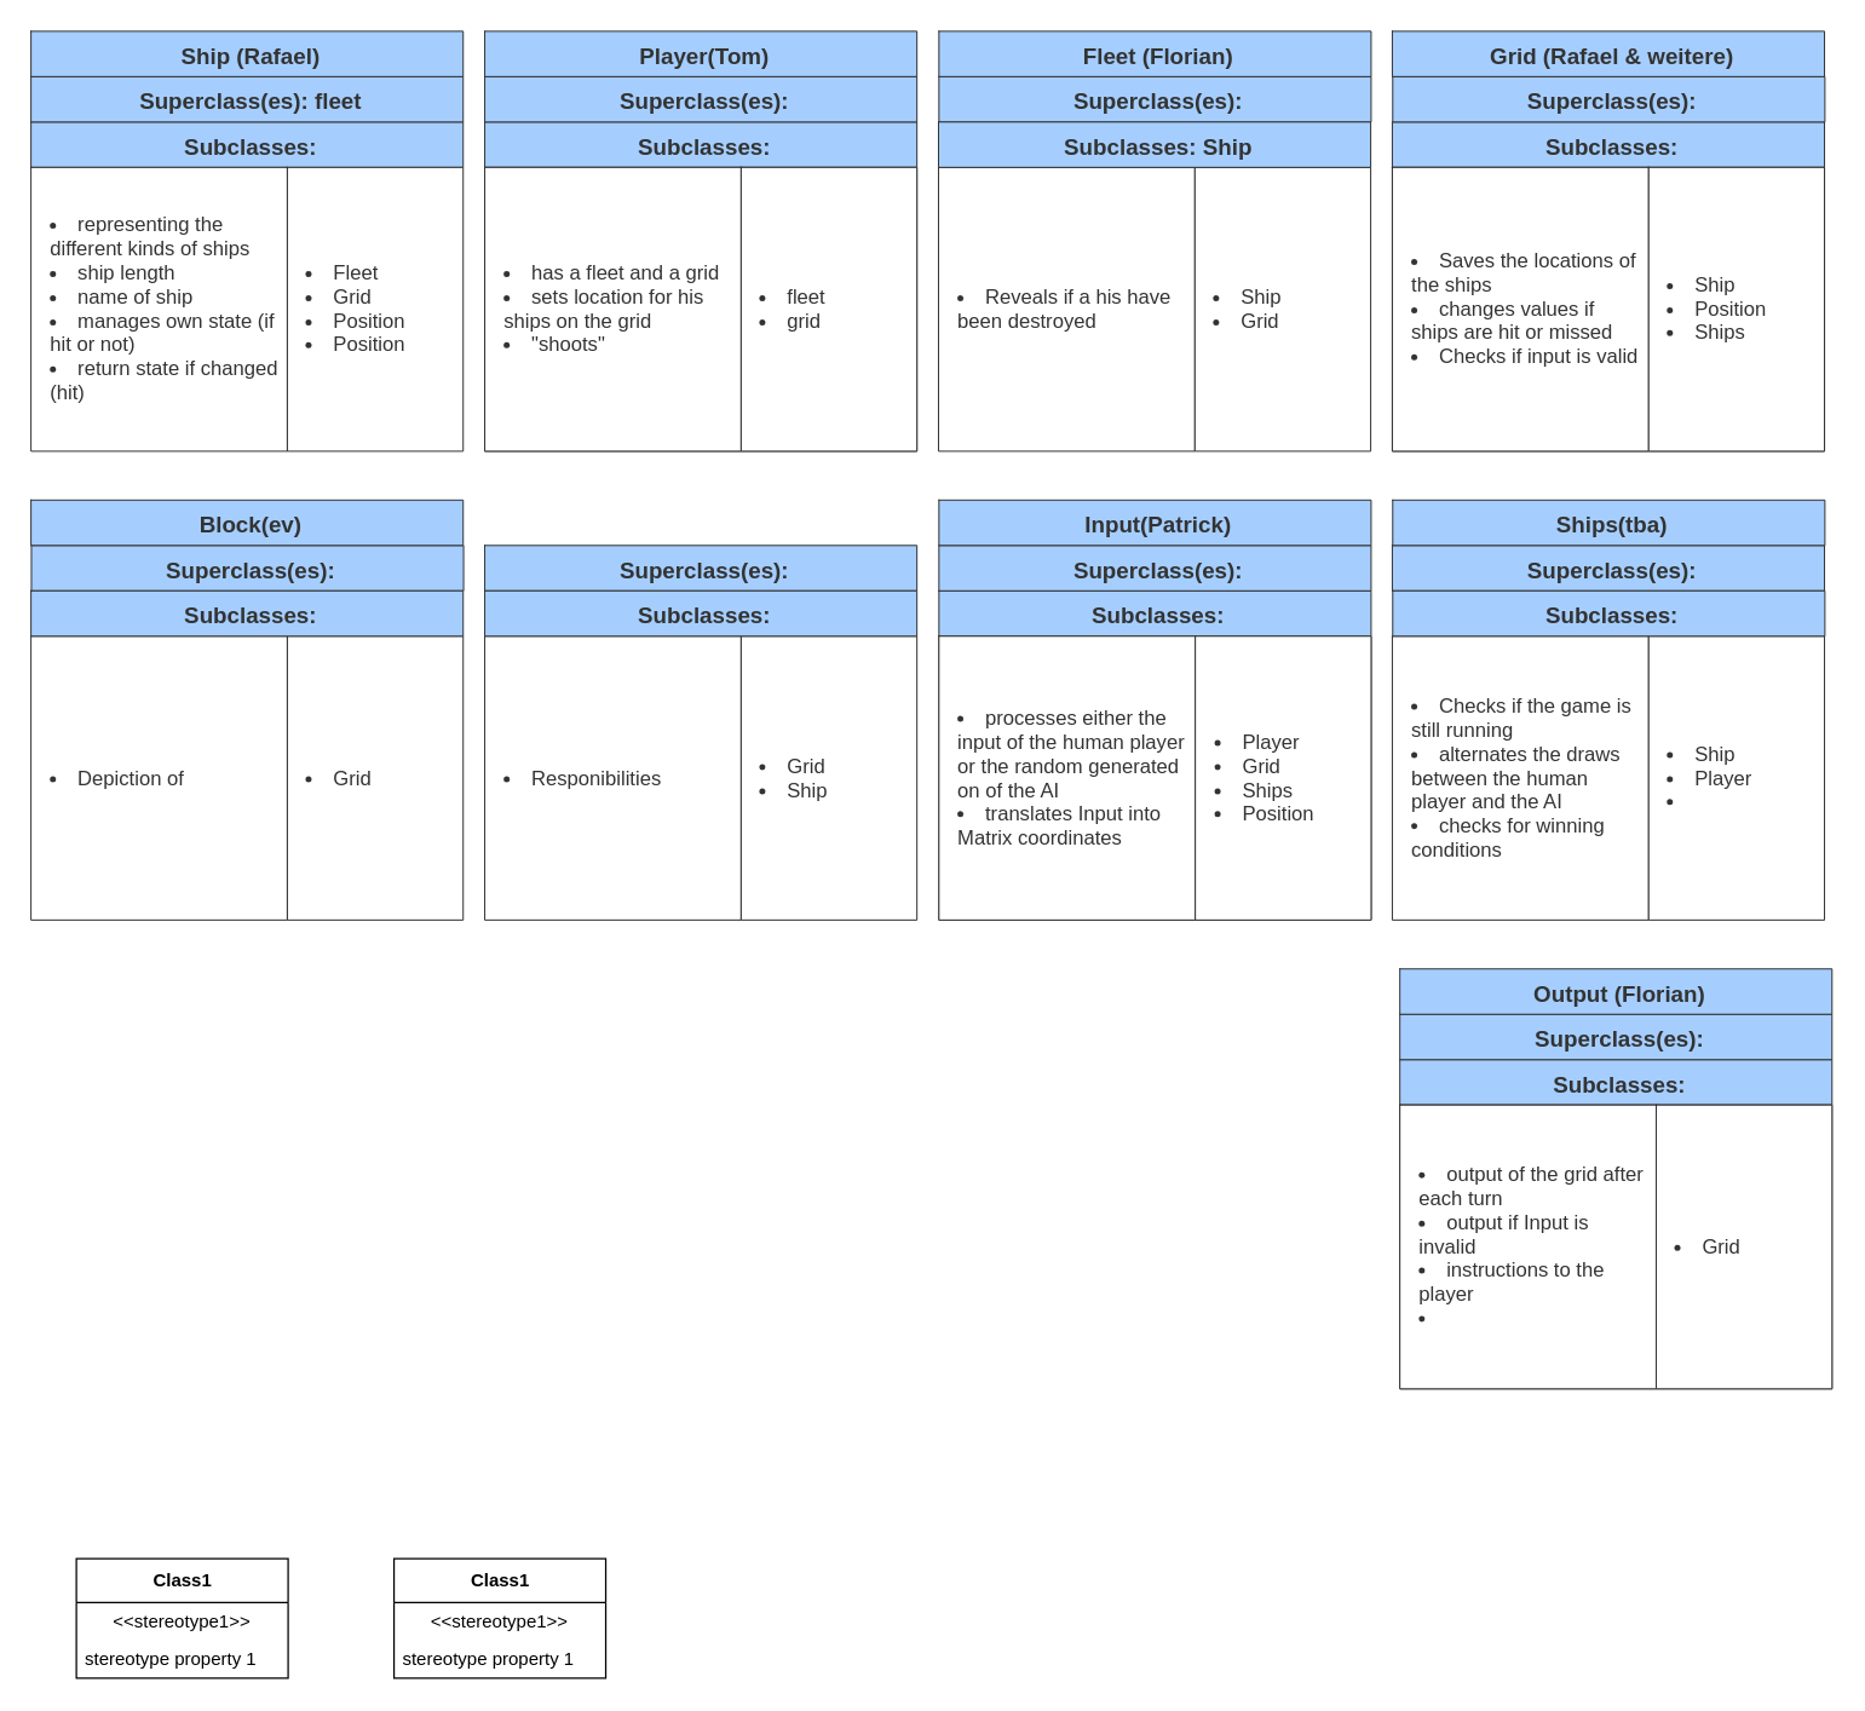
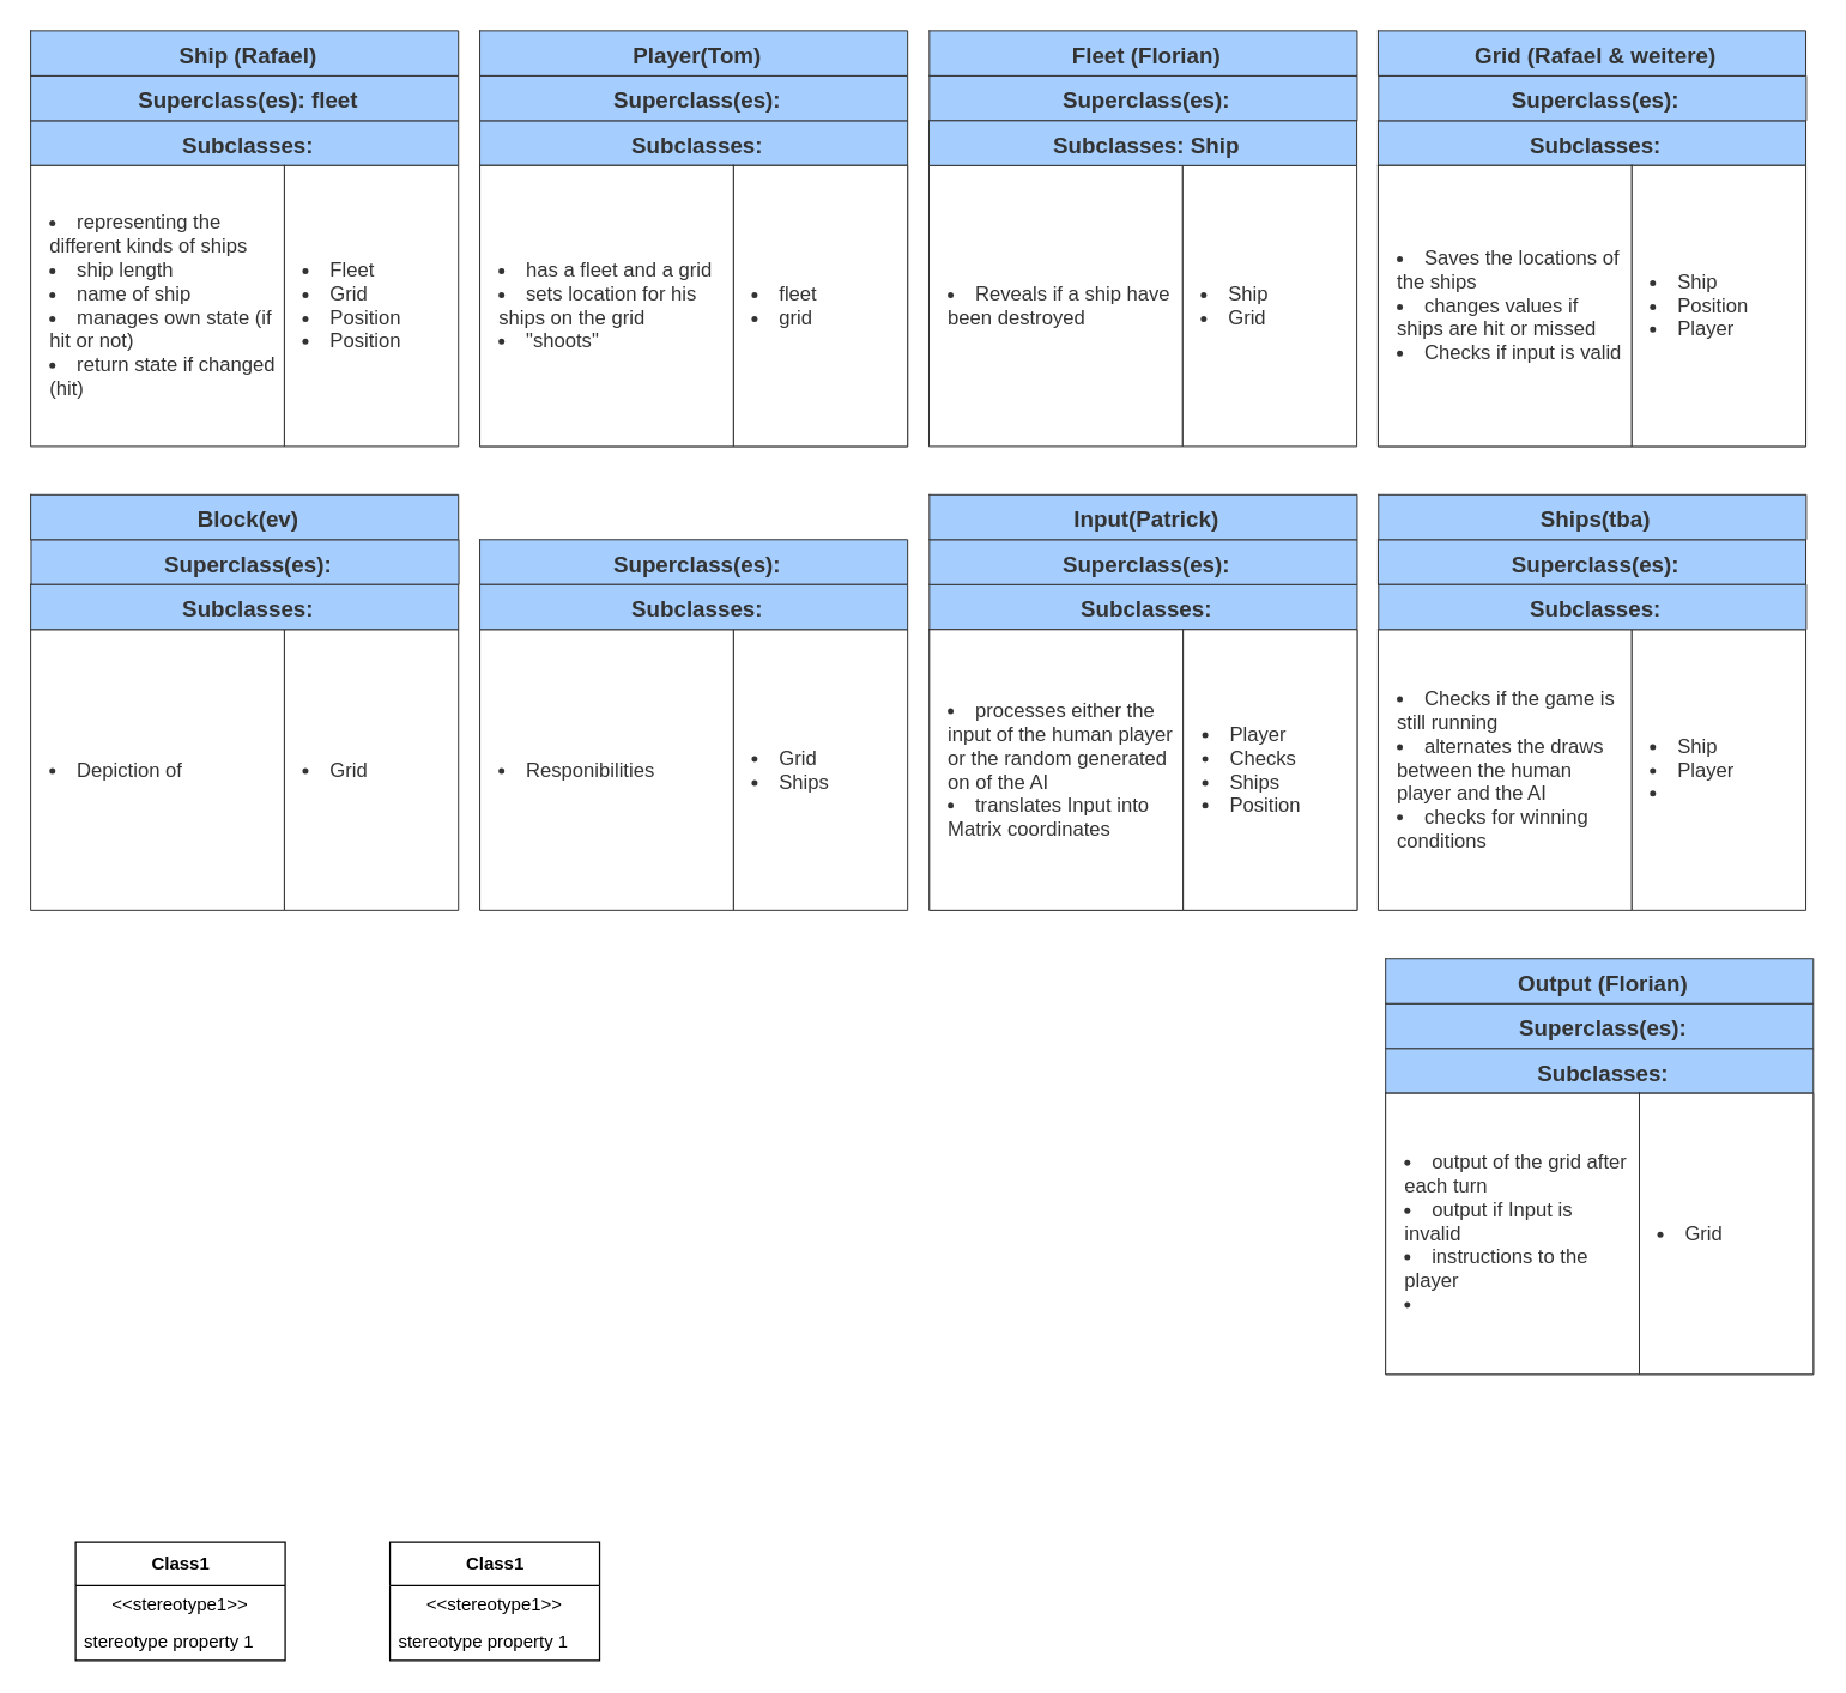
- <mxCell id="31" value="&lt;ul style=&quot;margin: 0px; padding-left: 10px;list-style-position: inside; list-style-type:disc&quot;&gt;&lt;li style=&quot;text-align:left;color:#333333;font-size:13.3px;&quot;&gt;Reveals if a his have been destroyed&lt;/li&gt;&lt;/ul&gt;" style="shape=partialRectangle;html=1;whiteSpace=wrap;connectable=0;fillColor=#ffffff;strokeOpacity=100;verticalAlign=middle;overflow=block;blockSpacing=1;spacing=3.8;strokeColor=#333333;strokeWidth=0.8;fontSize=13;" vertex="1" parent="30"><mxGeometry y="30" width="169.481" height="187.695" as="geometry" /></mxCell>
+ <mxCell id="31" value="&lt;ul style=&quot;margin: 0px; padding-left: 10px;list-style-position: inside; list-style-type:disc&quot;&gt;&lt;li style=&quot;text-align:left;color:#333333;font-size:13.3px;&quot;&gt;Reveals if a ship have been destroyed&lt;/li&gt;&lt;/ul&gt;" style="shape=partialRectangle;html=1;whiteSpace=wrap;connectable=0;fillColor=#ffffff;strokeOpacity=100;verticalAlign=middle;overflow=block;blockSpacing=1;spacing=3.8;strokeColor=#333333;strokeWidth=0.8;fontSize=13;" vertex="1" parent="30"><mxGeometry y="30" width="169.481" height="187.695" as="geometry" /></mxCell>
- <mxCell id="23" value="&lt;ul style=&quot;margin: 0px; padding-left: 10px;list-style-position: inside; list-style-type:disc&quot;&gt;&lt;li style=&quot;text-align:left;color:#333333;font-size:13.3px;&quot;&gt;Ship&lt;/li&gt;&lt;li style=&quot;text-align:left;color:#333333;font-size:13.3px;&quot;&gt;Position&lt;/li&gt;&lt;li style=&quot;text-align:left;color:#333333;font-size:13.3px;&quot;&gt;Ships&lt;/li&gt;&lt;/ul&gt;" style="shape=partialRectangle;html=1;whiteSpace=wrap;connectable=0;fillColor=#ffffff;strokeOpacity=100;verticalAlign=middle;overflow=block;blockSpacing=1;spacing=3.8;strokeColor=#333333;strokeWidth=0.8;fontSize=13;" vertex="1" parent="21"><mxGeometry x="169.481" y="30" width="116.25" height="187.695" as="geometry" /></mxCell>
+ <mxCell id="23" value="&lt;ul style=&quot;margin: 0px; padding-left: 10px;list-style-position: inside; list-style-type:disc&quot;&gt;&lt;li style=&quot;text-align:left;color:#333333;font-size:13.3px;&quot;&gt;Ship&lt;/li&gt;&lt;li style=&quot;text-align:left;color:#333333;font-size:13.3px;&quot;&gt;Position&lt;/li&gt;&lt;li style=&quot;text-align:left;color:#333333;font-size:13.3px;&quot;&gt;Player&lt;/li&gt;&lt;/ul&gt;" style="shape=partialRectangle;html=1;whiteSpace=wrap;connectable=0;fillColor=#ffffff;strokeOpacity=100;verticalAlign=middle;overflow=block;blockSpacing=1;spacing=3.8;strokeColor=#333333;strokeWidth=0.8;fontSize=13;" vertex="1" parent="21"><mxGeometry x="169.481" y="30" width="116.25" height="187.695" as="geometry" /></mxCell>
- <mxCell id="38" value="&lt;ul style=&quot;margin: 0px; padding-left: 10px;list-style-position: inside; list-style-type:disc&quot;&gt;&lt;li style=&quot;text-align:left;color:#333333;font-size:13.3px;&quot;&gt;Grid&lt;/li&gt;&lt;li style=&quot;text-align:left;color:#333333;font-size:13.3px;&quot;&gt;Ship&lt;/li&gt;&lt;/ul&gt;" style="shape=partialRectangle;html=1;whiteSpace=wrap;connectable=0;fillColor=#ffffff;strokeOpacity=100;verticalAlign=middle;overflow=block;blockSpacing=1;spacing=3.8;strokeColor=#333333;strokeWidth=0.8;fontSize=13;" vertex="1" parent="36"><mxGeometry x="169.481" y="30" width="116.25" height="187.695" as="geometry" /></mxCell>
+ <mxCell id="38" value="&lt;ul style=&quot;margin: 0px; padding-left: 10px;list-style-position: inside; list-style-type:disc&quot;&gt;&lt;li style=&quot;text-align:left;color:#333333;font-size:13.3px;&quot;&gt;Grid&lt;/li&gt;&lt;li style=&quot;text-align:left;color:#333333;font-size:13.3px;&quot;&gt;Ships&lt;/li&gt;&lt;/ul&gt;" style="shape=partialRectangle;html=1;whiteSpace=wrap;connectable=0;fillColor=#ffffff;strokeOpacity=100;verticalAlign=middle;overflow=block;blockSpacing=1;spacing=3.8;strokeColor=#333333;strokeWidth=0.8;fontSize=13;" vertex="1" parent="36"><mxGeometry x="169.481" y="30" width="116.25" height="187.695" as="geometry" /></mxCell>
- <mxCell id="20" value="&lt;ul style=&quot;margin: 0px; padding-left: 10px;list-style-position: inside; list-style-type:disc&quot;&gt;&lt;li style=&quot;text-align:left;color:#333333;font-size:13.3px;&quot;&gt;Player&lt;/li&gt;&lt;li style=&quot;text-align:left;color:#333333;font-size:13.3px;&quot;&gt;Grid&lt;/li&gt;&lt;li style=&quot;text-align:left;color:#333333;font-size:13.3px;&quot;&gt;Ships&lt;/li&gt;&lt;li style=&quot;text-align:left;color:#333333;font-size:13.3px;&quot;&gt;Position&lt;/li&gt;&lt;/ul&gt;" style="shape=partialRectangle;html=1;whiteSpace=wrap;connectable=0;fillColor=#ffffff;strokeOpacity=100;verticalAlign=middle;overflow=block;blockSpacing=1;spacing=3.8;strokeColor=#333333;strokeWidth=0.8;fontSize=13;" vertex="1" parent="18"><mxGeometry x="169.481" y="30" width="116.25" height="187.695" as="geometry" /></mxCell>
+ <mxCell id="20" value="&lt;ul style=&quot;margin: 0px; padding-left: 10px;list-style-position: inside; list-style-type:disc&quot;&gt;&lt;li style=&quot;text-align:left;color:#333333;font-size:13.3px;&quot;&gt;Player&lt;/li&gt;&lt;li style=&quot;text-align:left;color:#333333;font-size:13.3px;&quot;&gt;Checks&lt;/li&gt;&lt;li style=&quot;text-align:left;color:#333333;font-size:13.3px;&quot;&gt;Ships&lt;/li&gt;&lt;li style=&quot;text-align:left;color:#333333;font-size:13.3px;&quot;&gt;Position&lt;/li&gt;&lt;/ul&gt;" style="shape=partialRectangle;html=1;whiteSpace=wrap;connectable=0;fillColor=#ffffff;strokeOpacity=100;verticalAlign=middle;overflow=block;blockSpacing=1;spacing=3.8;strokeColor=#333333;strokeWidth=0.8;fontSize=13;" vertex="1" parent="18"><mxGeometry x="169.481" y="30" width="116.25" height="187.695" as="geometry" /></mxCell>
